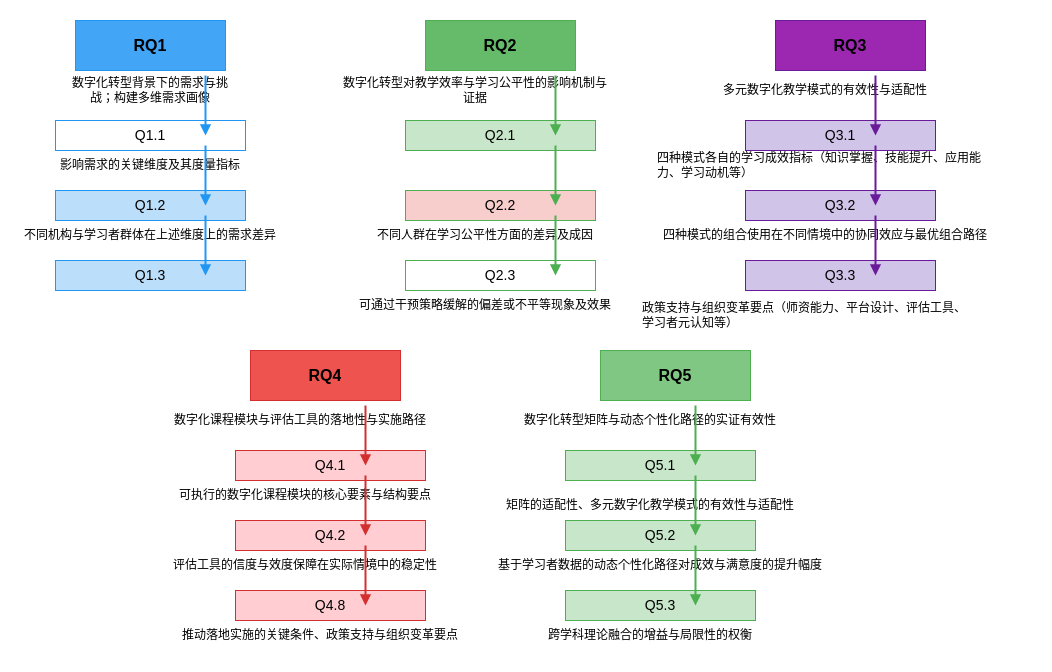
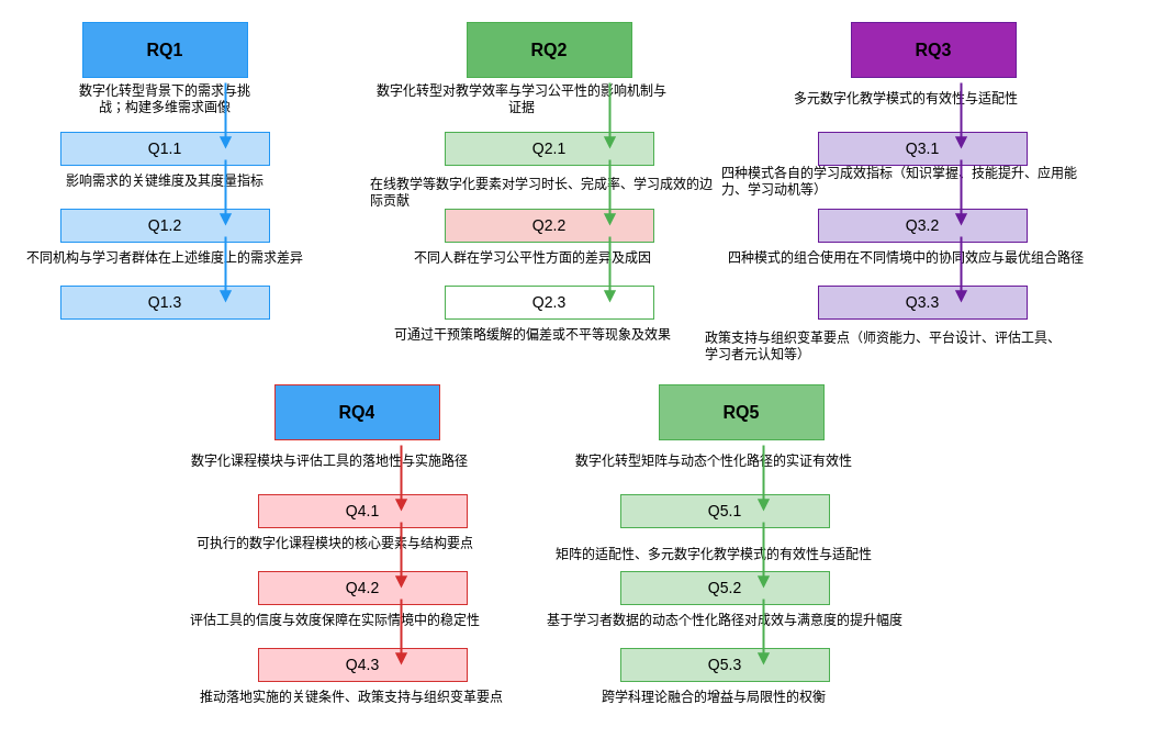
- <mxCell id="4" value="Q1.1" style="rounded=0;whiteSpace=wrap;overflow=hidden;html=1;fillColor=#ffffff;strokeColor=#2196f3;fontSize=14;" parent="1" vertex="1"><mxGeometry x="55" y="120" width="190" height="30" as="geometry" /></mxCell>
+ <mxCell id="4" value="Q1.1" style="rounded=0;whiteSpace=wrap;overflow=hidden;html=1;fillColor=#bbdefb;strokeColor=#2196f3;fontSize=14;" parent="1" vertex="1"><mxGeometry x="55" y="120" width="190" height="30" as="geometry" /></mxCell>
+ <mxCell id="15" value="在线教学等数字化要素对学习时长、完成率、学习成效的边际贡献" style="text;html=1;strokeColor=none;fillColor=none;align=left;verticalAlign=middle;whiteSpace=wrap;rounded=0;fontSize=12;" parent="1" vertex="1"><mxGeometry x="335" y="160" width="320" height="30" as="geometry" /></mxCell>
- <mxCell id="34" value="RQ4" style="rounded=0;whiteSpace=wrap;overflow=hidden;html=1;fontWeight=bold;fontSize=16;fontStyle=1;fillColor=#ef5350;strokeColor=#d32f2f;" parent="1" vertex="1"><mxGeometry x="250" y="350" width="150" height="50" as="geometry" /></mxCell>
+ <mxCell id="34" value="RQ4" style="rounded=0;whiteSpace=wrap;overflow=hidden;html=1;fontWeight=bold;fontSize=16;fontStyle=1;fillColor=#42a5f5;strokeColor=#d32f2f;" parent="1" vertex="1"><mxGeometry x="250" y="350" width="150" height="50" as="geometry" /></mxCell>
- <mxCell id="42" value="Q4.8" style="rounded=0;whiteSpace=wrap;overflow=hidden;html=1;fillColor=#ffcdd2;strokeColor=#d32f2f;fontSize=14;" parent="1" vertex="1"><mxGeometry x="235" y="590" width="190" height="30" as="geometry" /></mxCell>
+ <mxCell id="42" value="Q4.3" style="rounded=0;whiteSpace=wrap;overflow=hidden;html=1;fillColor=#ffcdd2;strokeColor=#d32f2f;fontSize=14;" parent="1" vertex="1"><mxGeometry x="235" y="590" width="190" height="30" as="geometry" /></mxCell>
